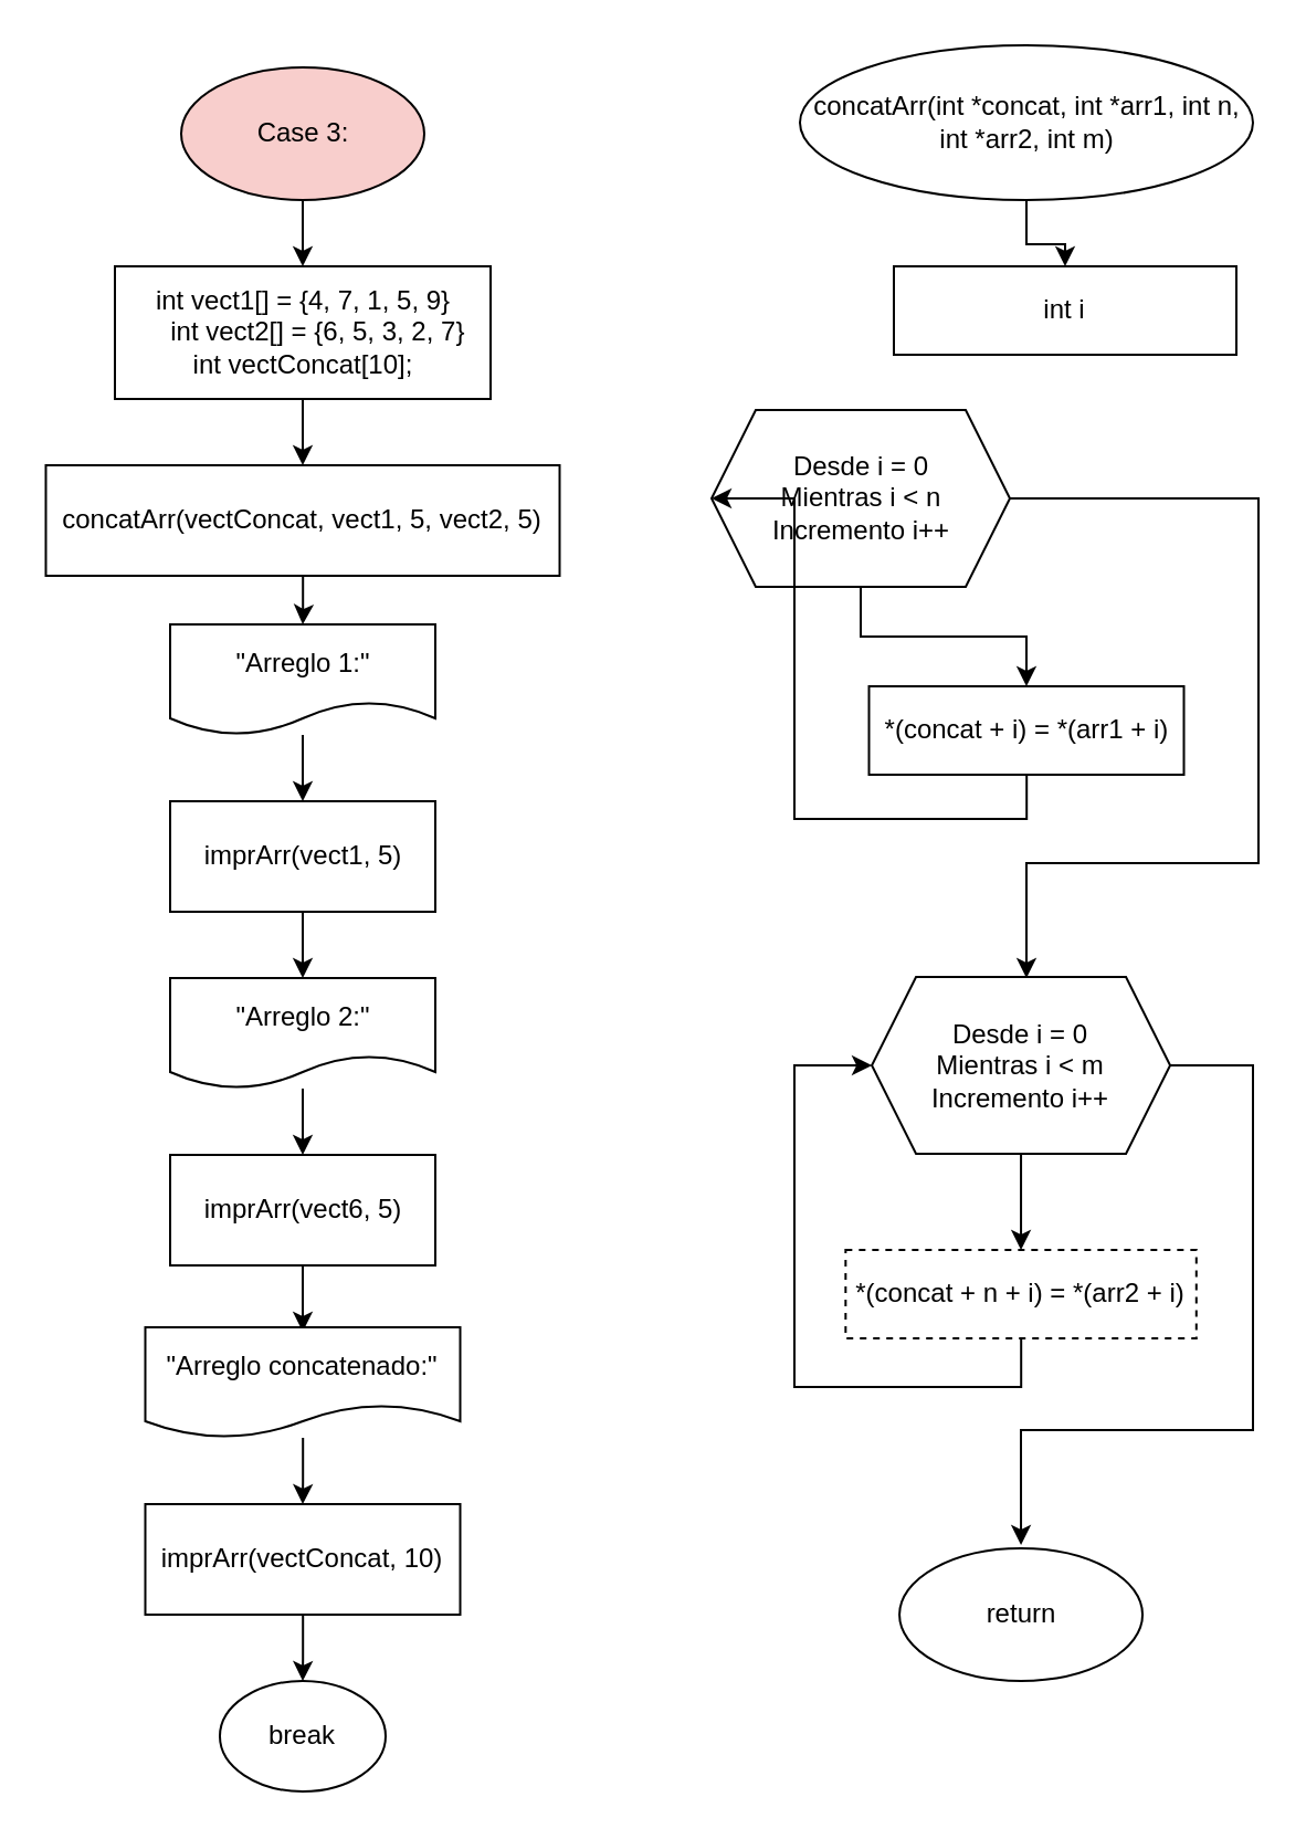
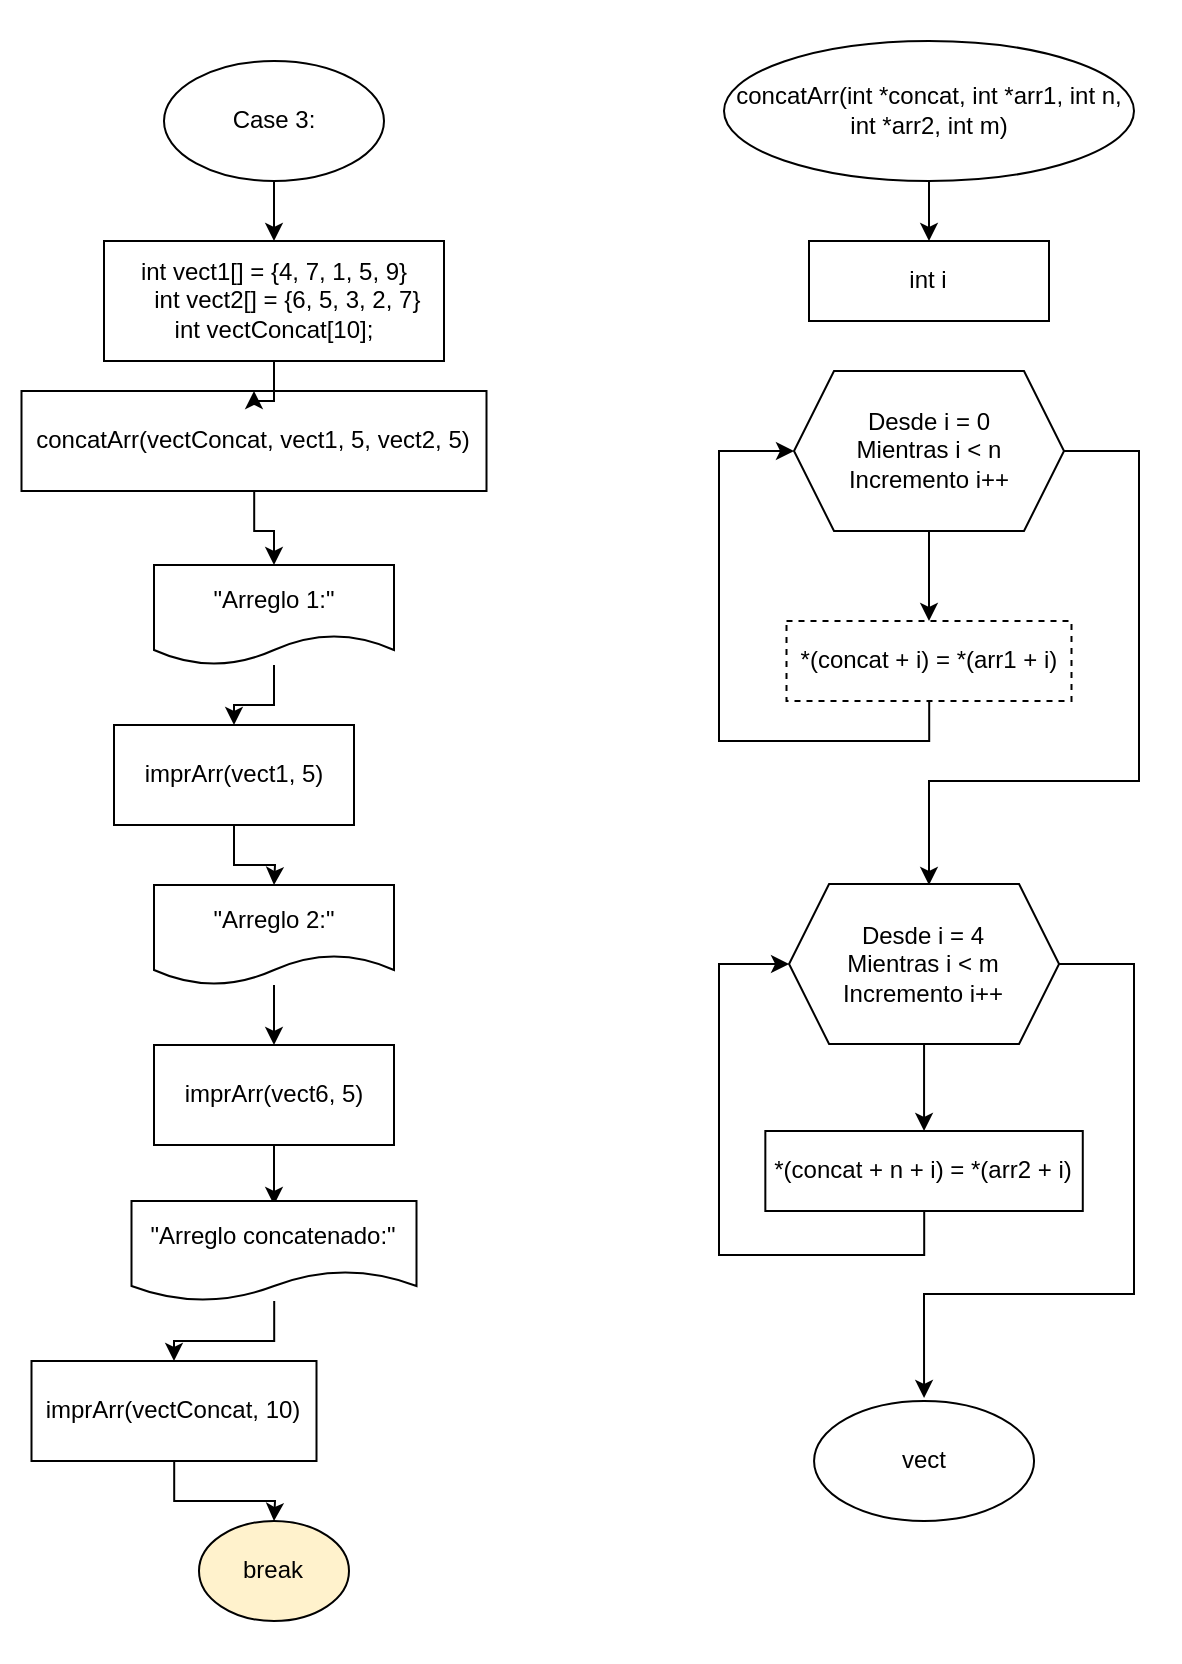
- <mxCell id="3" value="Case 3:" style="ellipse;whiteSpace=wrap;html=1;fillColor=#f8cecc;" vertex="1" parent="1"><mxGeometry x="81.5" y="30" width="110" height="60" as="geometry" /></mxCell>
+ <mxCell id="3" value="Case 3:" style="ellipse;whiteSpace=wrap;html=1;" vertex="1" parent="1"><mxGeometry x="81.5" y="30" width="110" height="60" as="geometry" /></mxCell>
- <mxCell id="15" value="int i" style="rounded=0;whiteSpace=wrap;html=1;" vertex="1" parent="1"><mxGeometry x="404" y="120" width="155" height="40" as="geometry" /></mxCell>
+ <mxCell id="15" value="int i" style="rounded=0;whiteSpace=wrap;html=1;" vertex="1" parent="1"><mxGeometry x="404" y="120" width="120" height="40" as="geometry" /></mxCell>
- <mxCell id="18" value="Desde i = 0&lt;br&gt;Mientras i &amp;lt; n&lt;br&gt;Incremento i++" style="shape=hexagon;perimeter=hexagonPerimeter2;whiteSpace=wrap;html=1;fixedSize=1;" vertex="1" parent="1"><mxGeometry x="321.5" y="185" width="135" height="80" as="geometry" /></mxCell>
+ <mxCell id="18" value="Desde i = 0&lt;br&gt;Mientras i &amp;lt; n&lt;br&gt;Incremento i++" style="shape=hexagon;perimeter=hexagonPerimeter2;whiteSpace=wrap;html=1;fixedSize=1;" vertex="1" parent="1"><mxGeometry x="396.5" y="185" width="135" height="80" as="geometry" /></mxCell>
- <mxCell id="7" value="concatArr(vectConcat, vect1, 5, vect2, 5)" style="rounded=0;whiteSpace=wrap;html=1;" vertex="1" parent="1"><mxGeometry x="20.25" y="210" width="232.5" height="50" as="geometry" /></mxCell>
+ <mxCell id="7" value="concatArr(vectConcat, vect1, 5, vect2, 5)" style="rounded=0;whiteSpace=wrap;html=1;" vertex="1" parent="1"><mxGeometry x="10.25" y="195" width="232.5" height="50" as="geometry" /></mxCell>
- <mxCell id="20" value="*(concat + i) = *(arr1 + i)" style="rounded=0;whiteSpace=wrap;html=1;" vertex="1" parent="1"><mxGeometry x="392.75" y="310" width="142.5" height="40" as="geometry" /></mxCell>
+ <mxCell id="20" value="*(concat + i) = *(arr1 + i)" style="rounded=0;whiteSpace=wrap;html=1;dashed=1;" vertex="1" parent="1"><mxGeometry x="392.75" y="310" width="142.5" height="40" as="geometry" /></mxCell>
- <mxCell id="11" value="imprArr(vect1, 5)" style="rounded=0;whiteSpace=wrap;html=1;" vertex="1" parent="1"><mxGeometry x="76.5" y="362" width="120" height="50" as="geometry" /></mxCell>
+ <mxCell id="11" value="imprArr(vect1, 5)" style="rounded=0;whiteSpace=wrap;html=1;" vertex="1" parent="1"><mxGeometry x="56.5" y="362" width="120" height="50" as="geometry" /></mxCell>
- <mxCell id="32" value="Desde i = 0&lt;br&gt;Mientras i &amp;lt; m&lt;br&gt;Incremento i++" style="shape=hexagon;perimeter=hexagonPerimeter2;whiteSpace=wrap;html=1;fixedSize=1;" vertex="1" parent="1"><mxGeometry x="394.03" y="441.5" width="135" height="80" as="geometry" /></mxCell>
+ <mxCell id="32" value="Desde i = 4&lt;br&gt;Mientras i &amp;lt; m&lt;br&gt;Incremento i++" style="shape=hexagon;perimeter=hexagonPerimeter2;whiteSpace=wrap;html=1;fixedSize=1;" vertex="1" parent="1"><mxGeometry x="394.03" y="441.5" width="135" height="80" as="geometry" /></mxCell>
- <mxCell id="34" value="*(concat + n + i) = *(arr2 + i)" style="rounded=0;whiteSpace=wrap;html=1;dashed=1;" vertex="1" parent="1"><mxGeometry x="382.17" y="565" width="158.72" height="40" as="geometry" /></mxCell>
+ <mxCell id="34" value="*(concat + n + i) = *(arr2 + i)" style="rounded=0;whiteSpace=wrap;html=1;" vertex="1" parent="1"><mxGeometry x="382.17" y="565" width="158.72" height="40" as="geometry" /></mxCell>
- <mxCell id="28" value="imprArr(vectConcat, 10)" style="rounded=0;whiteSpace=wrap;html=1;" vertex="1" parent="1"><mxGeometry x="65.25" y="680" width="142.5" height="50" as="geometry" /></mxCell>
+ <mxCell id="28" value="imprArr(vectConcat, 10)" style="rounded=0;whiteSpace=wrap;html=1;" vertex="1" parent="1"><mxGeometry x="15.25" y="680" width="142.5" height="50" as="geometry" /></mxCell>
- <mxCell id="29" value="return" style="ellipse;whiteSpace=wrap;html=1;" vertex="1" parent="1"><mxGeometry x="406.53" y="700" width="110" height="60" as="geometry" /></mxCell>
+ <mxCell id="29" value="vect" style="ellipse;whiteSpace=wrap;html=1;" vertex="1" parent="1"><mxGeometry x="406.53" y="700" width="110" height="60" as="geometry" /></mxCell>
- <mxCell id="12" value="break" style="ellipse;whiteSpace=wrap;html=1;" vertex="1" parent="1"><mxGeometry x="99" y="760" width="75" height="50" as="geometry" /></mxCell>
+ <mxCell id="12" value="break" style="ellipse;whiteSpace=wrap;html=1;fillColor=#fff2cc;" vertex="1" parent="1"><mxGeometry x="99" y="760" width="75" height="50" as="geometry" /></mxCell>
